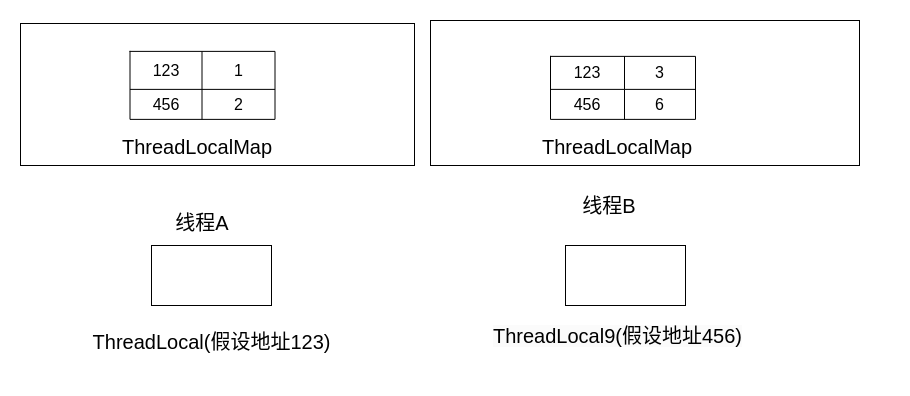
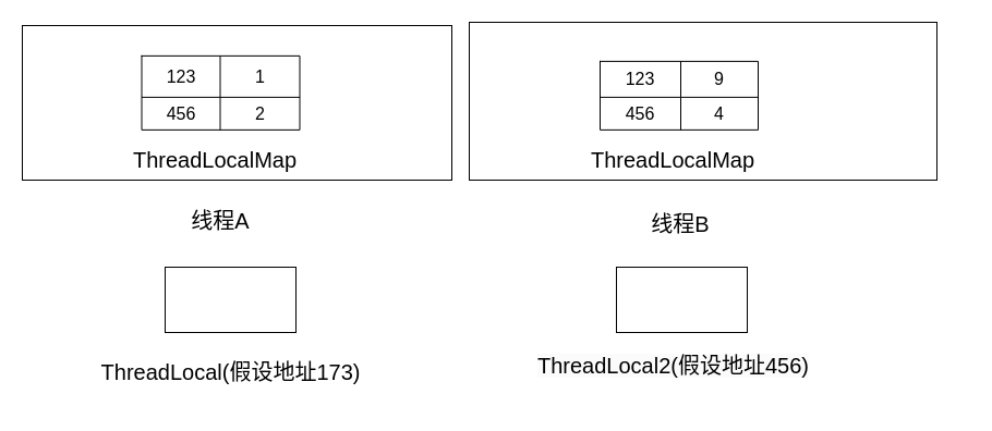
- <mxCell id="22" value="3" style="shape=partialRectangle;html=1;whiteSpace=wrap;connectable=0;strokeColor=inherit;overflow=hidden;fillColor=none;top=0;left=0;bottom=0;right=0;pointerEvents=1;fontSize=16;" vertex="1" parent="20"><mxGeometry x="74" width="71" height="33" as="geometry"><mxRectangle width="71" height="33" as="alternateBounds" /></mxGeometry></mxCell>
+ <mxCell id="22" value="9" style="shape=partialRectangle;html=1;whiteSpace=wrap;connectable=0;strokeColor=inherit;overflow=hidden;fillColor=none;top=0;left=0;bottom=0;right=0;pointerEvents=1;fontSize=16;" vertex="1" parent="20"><mxGeometry x="74" width="71" height="33" as="geometry"><mxRectangle width="71" height="33" as="alternateBounds" /></mxGeometry></mxCell>
- <mxCell id="25" value="6" style="shape=partialRectangle;html=1;whiteSpace=wrap;connectable=0;strokeColor=inherit;overflow=hidden;fillColor=none;top=0;left=0;bottom=0;right=0;pointerEvents=1;fontSize=16;" vertex="1" parent="23"><mxGeometry x="74" width="71" height="30" as="geometry"><mxRectangle width="71" height="30" as="alternateBounds" /></mxGeometry></mxCell>
+ <mxCell id="25" value="4" style="shape=partialRectangle;html=1;whiteSpace=wrap;connectable=0;strokeColor=inherit;overflow=hidden;fillColor=none;top=0;left=0;bottom=0;right=0;pointerEvents=1;fontSize=16;" vertex="1" parent="23"><mxGeometry x="74" width="71" height="30" as="geometry"><mxRectangle width="71" height="30" as="alternateBounds" /></mxGeometry></mxCell>
- <mxCell id="5" value="线程B" style="text;html=1;strokeColor=none;fillColor=none;align=center;verticalAlign=middle;whiteSpace=wrap;rounded=0;fontSize=20;" vertex="1" parent="1"><mxGeometry x="345" y="190" width="528" height="30" as="geometry" /></mxCell>
+ <mxCell id="5" value="线程B" style="text;html=1;strokeColor=none;fillColor=none;align=center;verticalAlign=middle;whiteSpace=wrap;rounded=0;fontSize=20;" vertex="1" parent="1"><mxGeometry x="360" y="190" width="528" height="30" as="geometry" /></mxCell>
- <mxCell id="4" value="线程A" style="text;html=1;strokeColor=none;fillColor=none;align=center;verticalAlign=middle;whiteSpace=wrap;rounded=0;fontSize=20;" vertex="1" parent="1"><mxGeometry x="172" y="207" width="60" height="30" as="geometry" /></mxCell>
+ <mxCell id="4" value="线程A" style="text;html=1;strokeColor=none;fillColor=none;align=center;verticalAlign=middle;whiteSpace=wrap;rounded=0;fontSize=20;" vertex="1" parent="1"><mxGeometry x="172" y="187" width="60" height="30" as="geometry" /></mxCell>
- <mxCell id="9" value="&lt;span style=&quot;color: rgb(0, 0, 0); font-family: Helvetica; font-size: 20px; font-style: normal; font-variant-ligatures: normal; font-variant-caps: normal; font-weight: 400; letter-spacing: normal; orphans: 2; text-align: center; text-indent: 0px; text-transform: none; widows: 2; word-spacing: 0px; -webkit-text-stroke-width: 0px; background-color: rgb(251, 251, 251); text-decoration-thickness: initial; text-decoration-style: initial; text-decoration-color: initial; float: none; display: inline !important;&quot;&gt;ThreadLocal9(假设地址456)&lt;/span&gt;" style="text;whiteSpace=wrap;html=1;" vertex="1" parent="1"><mxGeometry x="491" y="317" width="285" height="52" as="geometry" /></mxCell>
+ <mxCell id="9" value="&lt;span style=&quot;color: rgb(0, 0, 0); font-family: Helvetica; font-size: 20px; font-style: normal; font-variant-ligatures: normal; font-variant-caps: normal; font-weight: 400; letter-spacing: normal; orphans: 2; text-align: center; text-indent: 0px; text-transform: none; widows: 2; word-spacing: 0px; -webkit-text-stroke-width: 0px; background-color: rgb(251, 251, 251); text-decoration-thickness: initial; text-decoration-style: initial; text-decoration-color: initial; float: none; display: inline !important;&quot;&gt;ThreadLocal2(假设地址456)&lt;/span&gt;" style="text;whiteSpace=wrap;html=1;" vertex="1" parent="1"><mxGeometry x="491" y="317" width="285" height="52" as="geometry" /></mxCell>
- <mxCell id="8" value="ThreadLocal(假设地址123)" style="text;html=1;strokeColor=none;fillColor=none;align=center;verticalAlign=middle;whiteSpace=wrap;rounded=0;fontSize=20;" vertex="1" parent="1"><mxGeometry x="70.75" y="308" width="280.5" height="66" as="geometry" /></mxCell>
+ <mxCell id="8" value="ThreadLocal(假设地址173)" style="text;html=1;strokeColor=none;fillColor=none;align=center;verticalAlign=middle;whiteSpace=wrap;rounded=0;fontSize=20;" vertex="1" parent="1"><mxGeometry x="70.75" y="308" width="280.5" height="66" as="geometry" /></mxCell>
